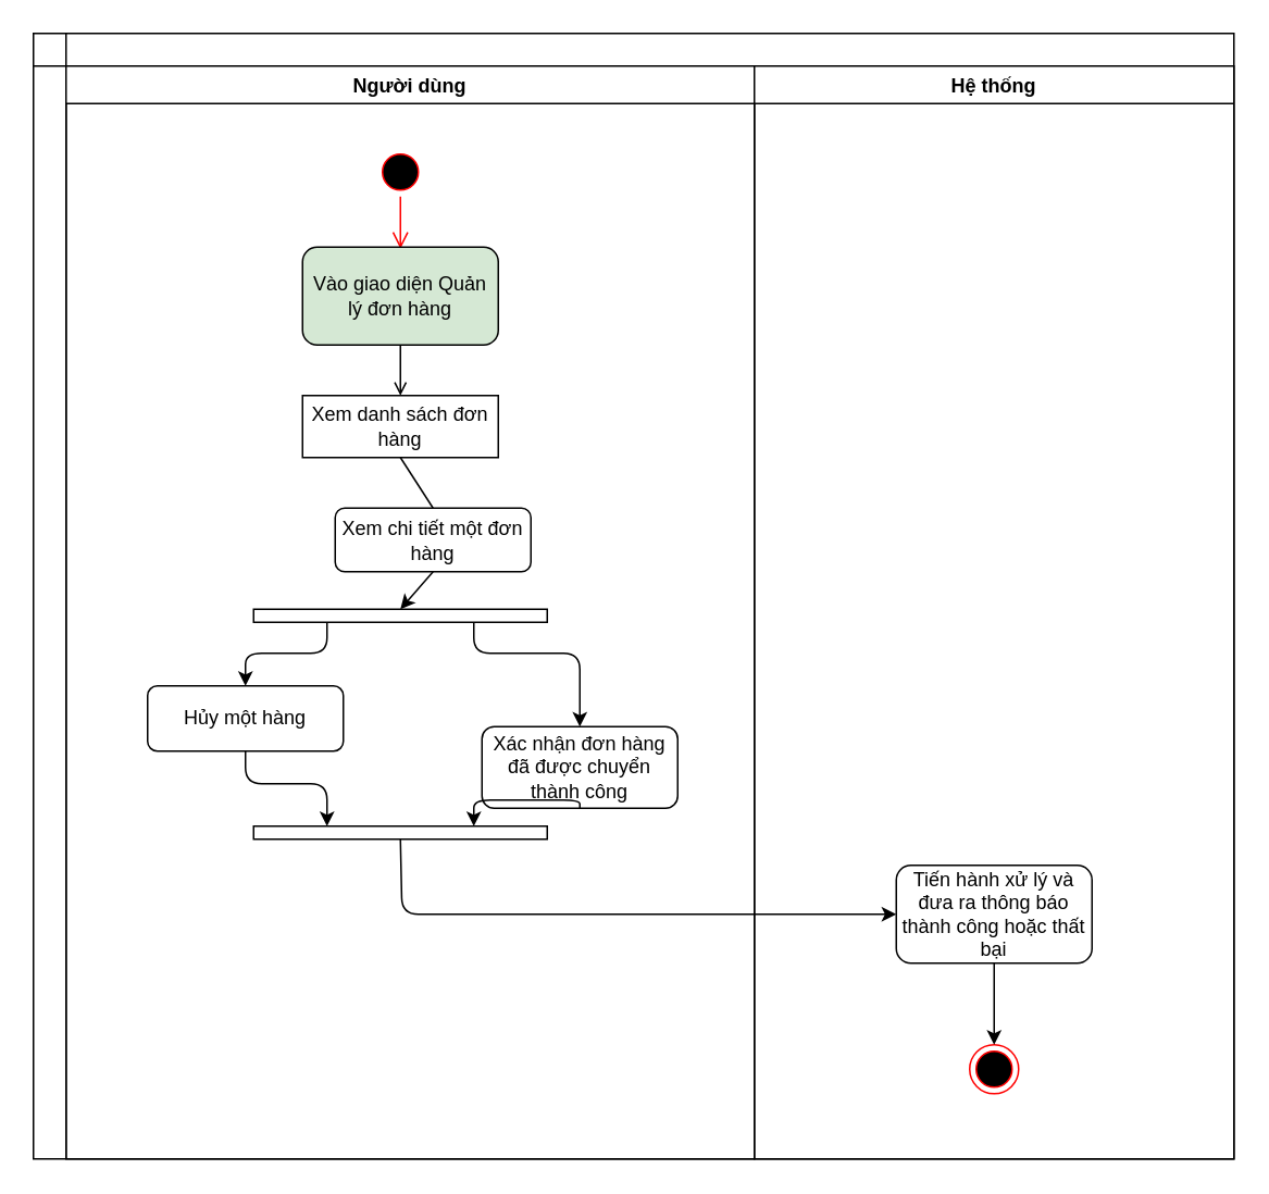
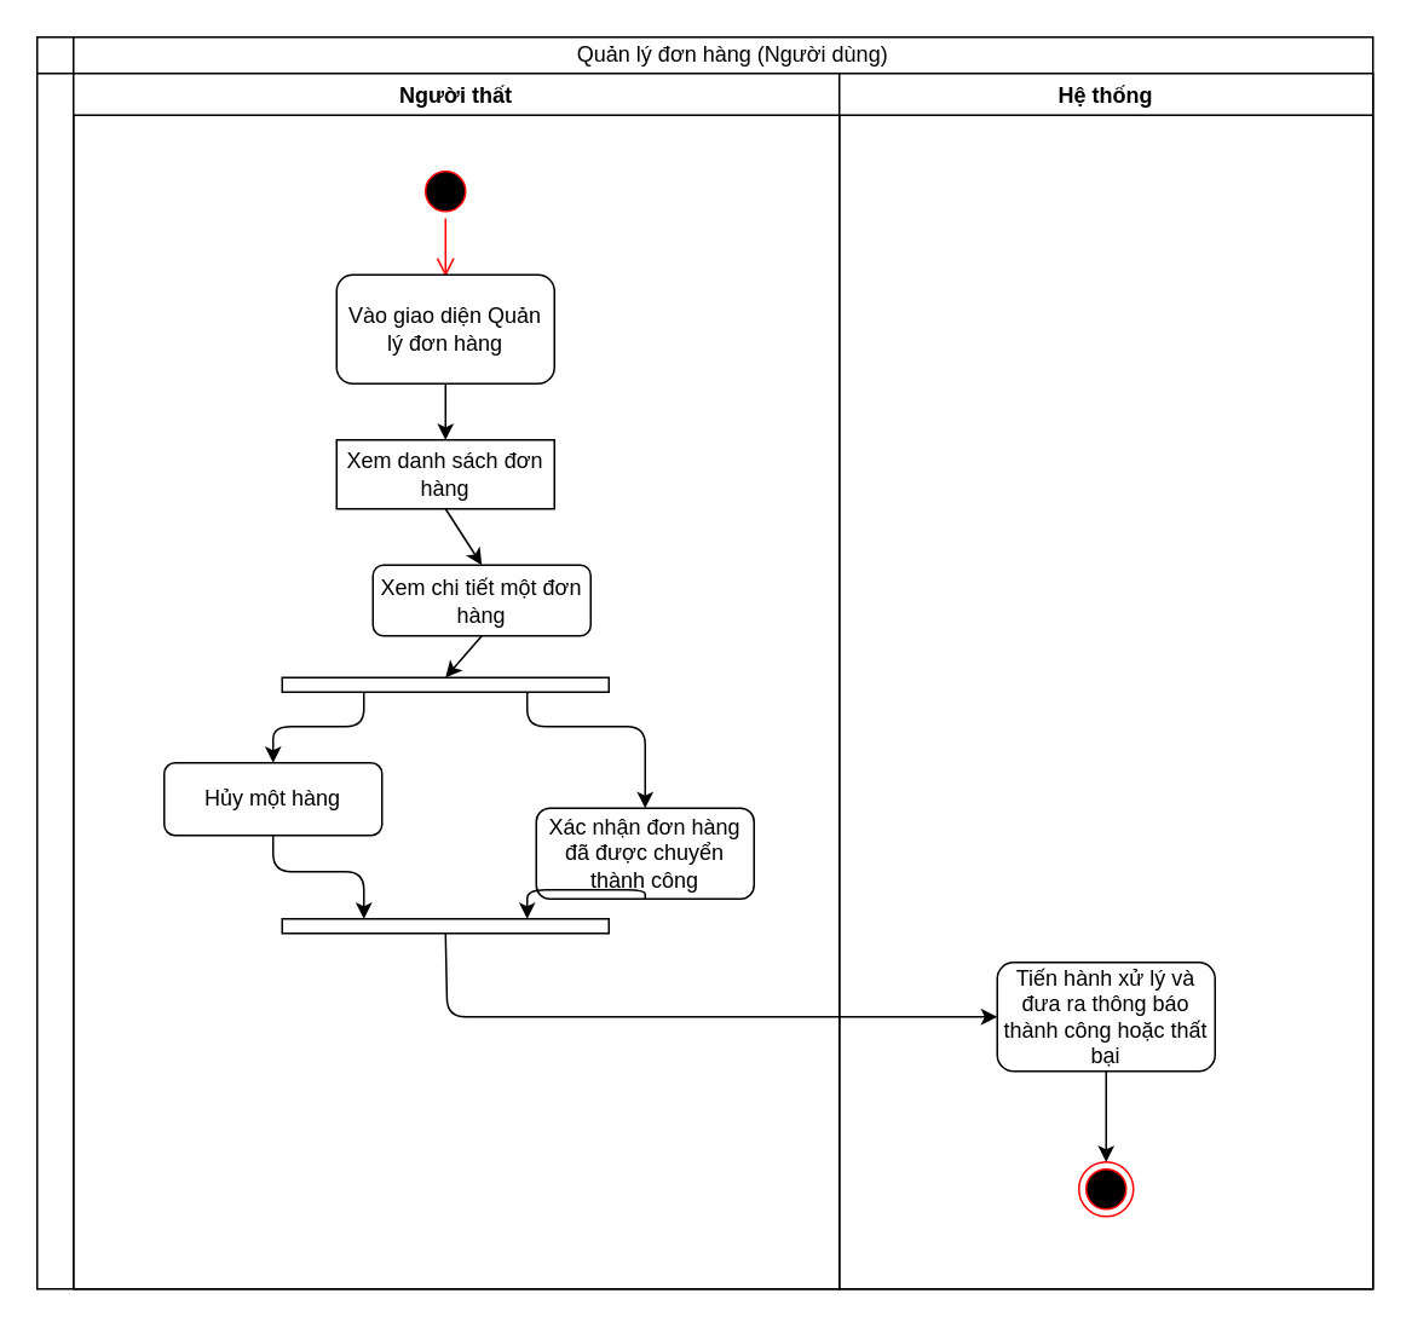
+ <mxCell id="17" value="Quản lý đơn hàng (Người dùng)" style="text;html=1;strokeColor=none;fillColor=none;align=center;verticalAlign=middle;whiteSpace=wrap;rounded=0;" vertex="1" parent="1"><mxGeometry x="308.5" y="20" width="189" height="20" as="geometry" /></mxCell>
- <mxCell id="3" value="Người dùng" style="swimlane;" vertex="1" parent="1"><mxGeometry x="40" y="40" width="422" height="670" as="geometry" /></mxCell>
+ <mxCell id="3" value="Người thất" style="swimlane;" vertex="1" parent="1"><mxGeometry x="40" y="40" width="422" height="670" as="geometry" /></mxCell>
- <mxCell id="6" value="Vào giao diện Quản lý đơn hàng" style="rounded=1;whiteSpace=wrap;html=1;fillColor=#d5e8d4;" vertex="1" parent="3"><mxGeometry x="145" y="111" width="120" height="60" as="geometry" /></mxCell>
+ <mxCell id="6" value="Vào giao diện Quản lý đơn hàng" style="rounded=1;whiteSpace=wrap;html=1;" vertex="1" parent="3"><mxGeometry x="145" y="111" width="120" height="60" as="geometry" /></mxCell>
- <mxCell id="8" value="" style="endArrow=open;html=1;exitX=0.5;exitY=1;exitDx=0;exitDy=0;entryX=0.5;entryY=0;entryDx=0;entryDy=0;" edge="1" parent="3" source="6" target="7"><mxGeometry width="50" height="50" relative="1" as="geometry"><mxPoint x="235" y="370" as="sourcePoint" /><mxPoint x="205" y="197" as="targetPoint" /></mxGeometry></mxCell>
+ <mxCell id="8" value="" style="endArrow=classic;html=1;exitX=0.5;exitY=1;exitDx=0;exitDy=0;entryX=0.5;entryY=0;entryDx=0;entryDy=0;" edge="1" parent="3" source="6" target="7"><mxGeometry width="50" height="50" relative="1" as="geometry"><mxPoint x="235" y="370" as="sourcePoint" /><mxPoint x="205" y="197" as="targetPoint" /></mxGeometry></mxCell>
- <mxCell id="15" value="" style="endArrow=none;html=1;exitX=0.5;exitY=1;exitDx=0;exitDy=0;entryX=0.5;entryY=0;entryDx=0;entryDy=0;" edge="1" parent="3" source="7" target="9"><mxGeometry width="50" height="50" relative="1" as="geometry"><mxPoint x="330" y="280" as="sourcePoint" /><mxPoint x="380" y="230" as="targetPoint" /></mxGeometry></mxCell>
+ <mxCell id="15" value="" style="endArrow=classic;html=1;exitX=0.5;exitY=1;exitDx=0;exitDy=0;entryX=0.5;entryY=0;entryDx=0;entryDy=0;" edge="1" parent="3" source="7" target="9"><mxGeometry width="50" height="50" relative="1" as="geometry"><mxPoint x="330" y="280" as="sourcePoint" /><mxPoint x="380" y="230" as="targetPoint" /></mxGeometry></mxCell>
